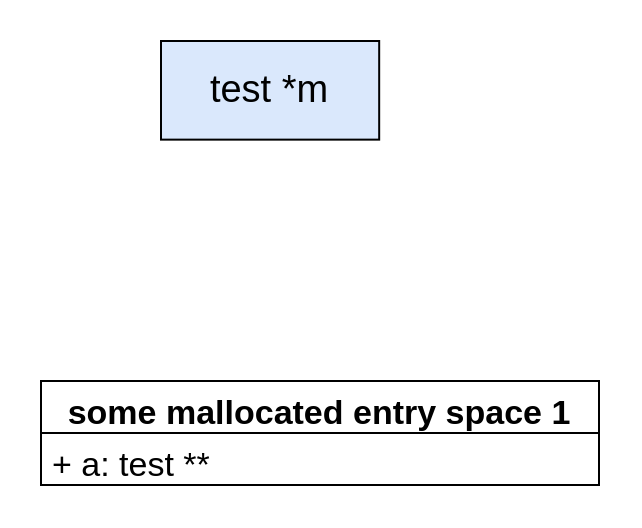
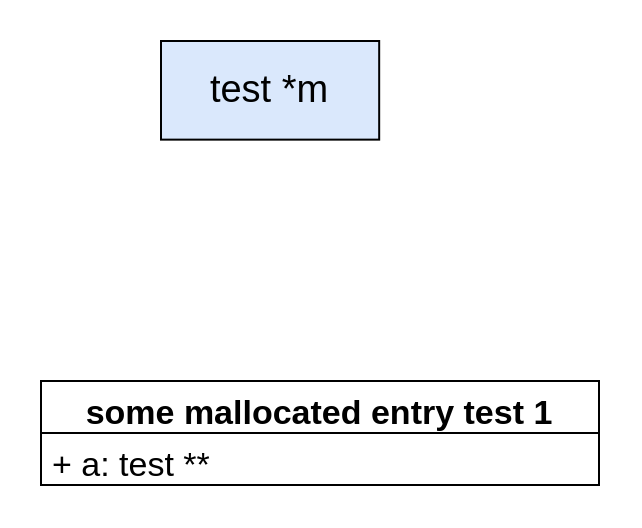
- <mxCell id="3" value="some mallocated entry space 1" style="swimlane;fontStyle=1;align=center;verticalAlign=top;childLayout=stackLayout;horizontal=1;startSize=26;horizontalStack=0;resizeParent=1;resizeParentMax=0;resizeLast=0;collapsible=1;marginBottom=0;whiteSpace=wrap;html=1;fontSize=17;" vertex="1" parent="1"><mxGeometry x="20" y="190" width="279" height="52" as="geometry"><mxRectangle x="500" y="320" width="180" height="30" as="alternateBounds" /></mxGeometry></mxCell>
+ <mxCell id="3" value="some mallocated entry test 1" style="swimlane;fontStyle=1;align=center;verticalAlign=top;childLayout=stackLayout;horizontal=1;startSize=26;horizontalStack=0;resizeParent=1;resizeParentMax=0;resizeLast=0;collapsible=1;marginBottom=0;whiteSpace=wrap;html=1;fontSize=17;" vertex="1" parent="1"><mxGeometry x="20" y="190" width="279" height="52" as="geometry"><mxRectangle x="500" y="320" width="180" height="30" as="alternateBounds" /></mxGeometry></mxCell>
